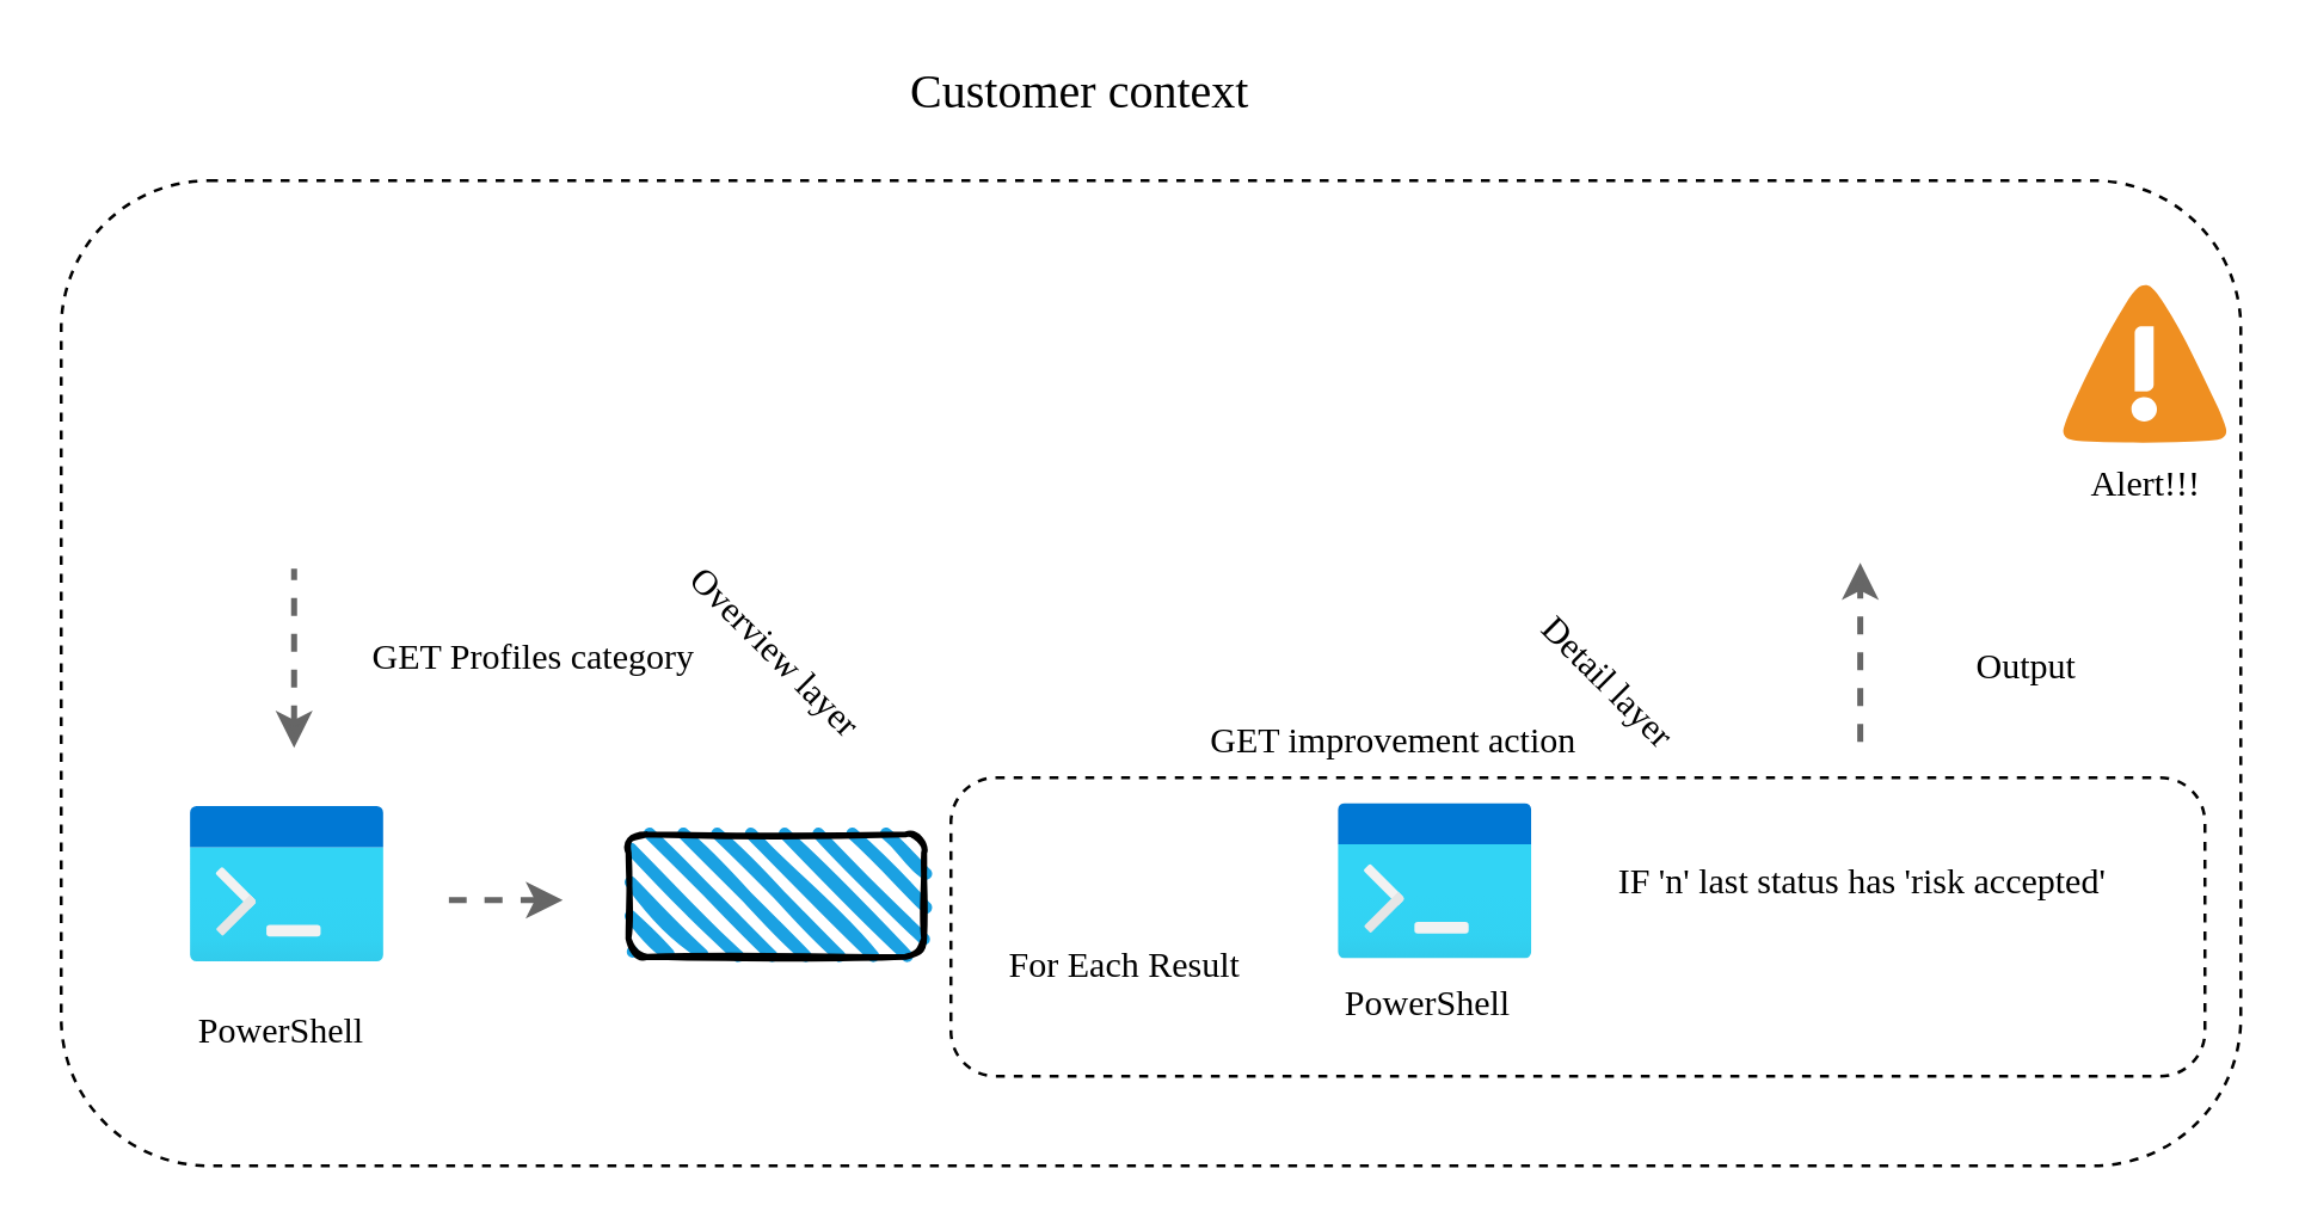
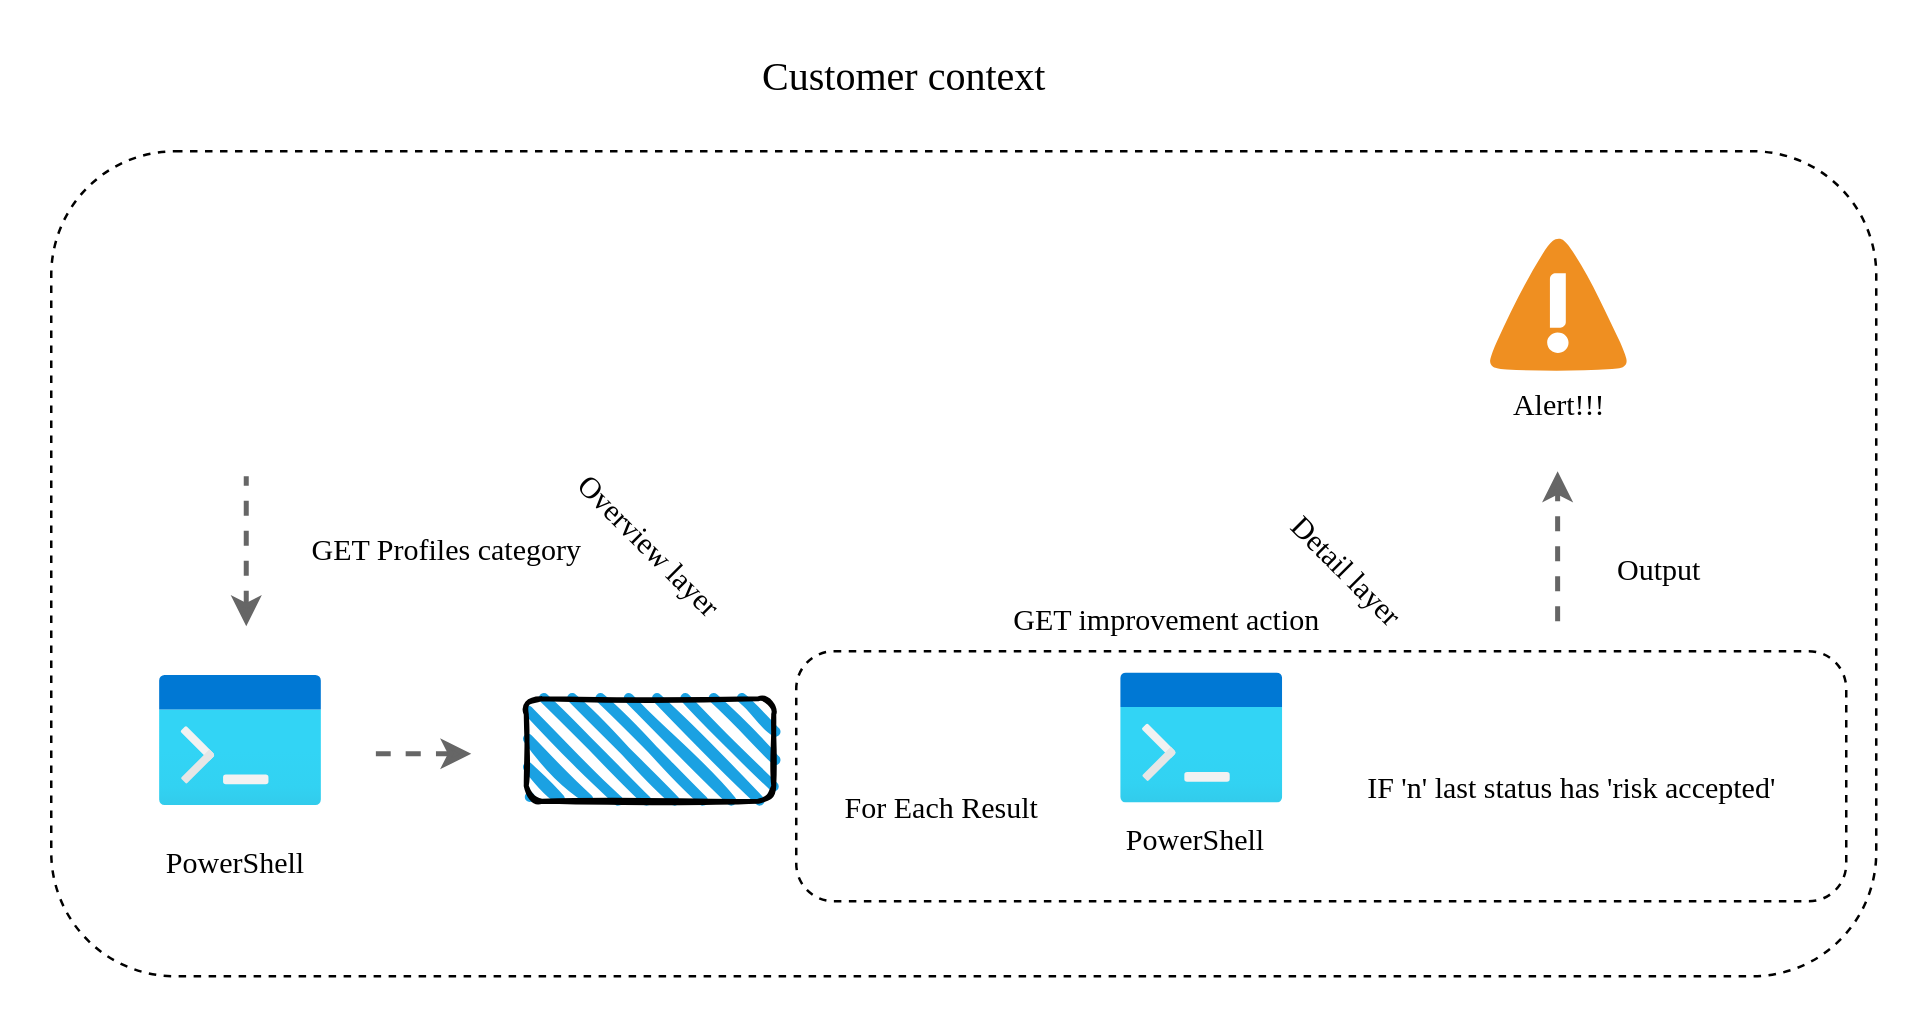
- <mxCell id="11" value="Alert!!!" style="shadow=0;dashed=0;html=1;strokeColor=none;fillColor=#4495D1;labelPosition=center;verticalLabelPosition=bottom;verticalAlign=top;align=center;outlineConnect=0;shape=mxgraph.veeam.2d.alert;fontFamily=Architects Daughter;fontSource=https%3A%2F%2Ffonts.googleapis.com%2Fcss%3Ffamily%3DArchitects%2BDaughter;" parent="1" vertex="1"><mxGeometry x="690.38" y="94.7" width="55.23" height="53.3" as="geometry" /></mxCell>
+ <mxCell id="11" value="Alert!!!" style="shadow=0;dashed=0;html=1;strokeColor=none;fillColor=#4495D1;labelPosition=center;verticalLabelPosition=bottom;verticalAlign=top;align=center;outlineConnect=0;shape=mxgraph.veeam.2d.alert;fontFamily=Architects Daughter;fontSource=https%3A%2F%2Ffonts.googleapis.com%2Fcss%3Ffamily%3DArchitects%2BDaughter;" parent="1" vertex="1"><mxGeometry x="595.38" y="94.7" width="55.23" height="53.3" as="geometry" /></mxCell>
- <mxCell id="15" value="Output" style="text;html=1;align=center;verticalAlign=middle;resizable=0;points=[];autosize=1;strokeColor=none;fillColor=none;fontFamily=Architects Daughter;fontSource=https%3A%2F%2Ffonts.googleapis.com%2Fcss%3Ffamily%3DArchitects%2BDaughter;" vertex="1" parent="1"><mxGeometry x="653" y="213" width="50" height="20" as="geometry" /></mxCell>
+ <mxCell id="15" value="Output" style="text;html=1;align=center;verticalAlign=middle;resizable=0;points=[];autosize=1;strokeColor=none;fillColor=none;fontFamily=Architects Daughter;fontSource=https%3A%2F%2Ffonts.googleapis.com%2Fcss%3Ffamily%3DArchitects%2BDaughter;" vertex="1" parent="1"><mxGeometry x="638" y="218" width="50" height="20" as="geometry" /></mxCell>
- <mxCell id="10" value="IF 'n' last status has 'risk accepted'" style="text;html=1;align=center;verticalAlign=middle;resizable=0;points=[];autosize=1;strokeColor=none;fillColor=none;fontFamily=Architects Daughter;" parent="1" vertex="1"><mxGeometry x="518" y="285" width="210" height="20" as="geometry" /></mxCell>
+ <mxCell id="10" value="IF 'n' last status has 'risk accepted'" style="text;html=1;align=center;verticalAlign=middle;resizable=0;points=[];autosize=1;strokeColor=none;fillColor=none;fontFamily=Architects Daughter;" parent="1" vertex="1"><mxGeometry x="523" y="305" width="210" height="20" as="geometry" /></mxCell>
